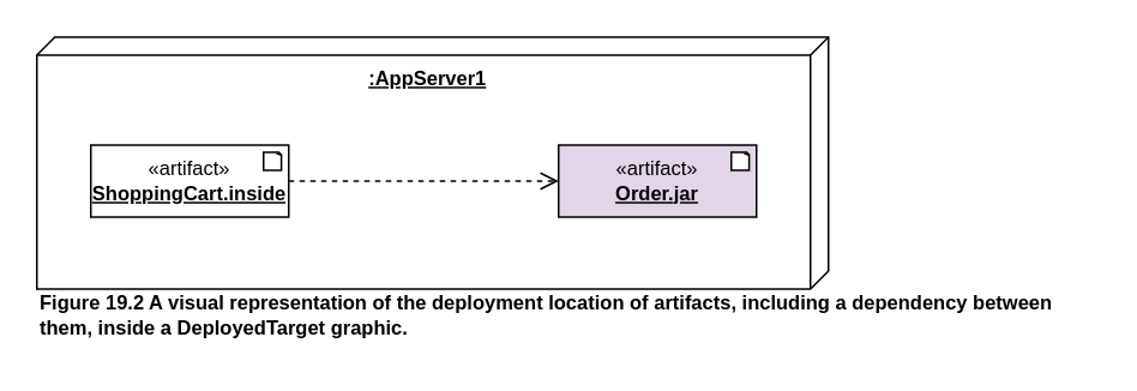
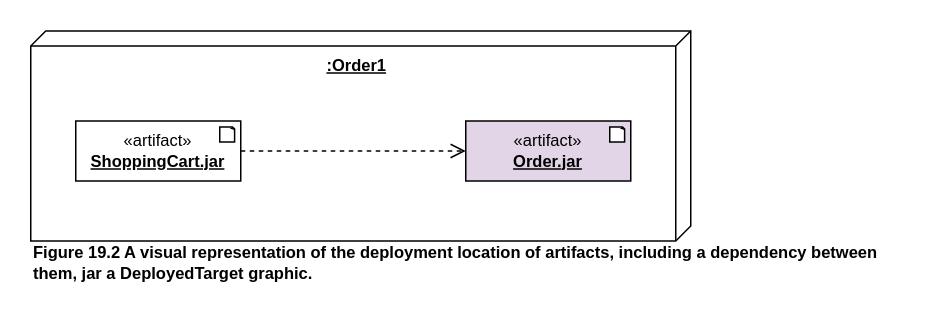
- <mxCell id="2" value="&lt;u&gt;&lt;b&gt;:AppServer1&lt;/b&gt;&lt;/u&gt;" style="verticalAlign=top;align=center;shape=cube;size=10;direction=south;fontStyle=0;html=1;boundedLbl=1;spacingLeft=5;whiteSpace=wrap;fontFamily=Helvetica;fontSize=11;fontColor=default;" vertex="1" parent="1"><mxGeometry width="440" height="140" as="geometry" x="20" y="20" /></mxCell>
+ <mxCell id="2" value="&lt;u&gt;&lt;b&gt;:Order1&lt;/b&gt;&lt;/u&gt;" style="verticalAlign=top;align=center;shape=cube;size=10;direction=south;fontStyle=0;html=1;boundedLbl=1;spacingLeft=5;whiteSpace=wrap;fontFamily=Helvetica;fontSize=11;fontColor=default;" vertex="1" parent="1"><mxGeometry width="440" height="140" as="geometry" x="20" y="20" /></mxCell>
- <mxCell id="4" value="«artifact»&lt;br&gt;&lt;b&gt;&lt;u&gt;ShoppingCart.inside&lt;/u&gt;&lt;/b&gt;" style="html=1;align=center;verticalAlign=middle;dashed=0;whiteSpace=wrap;fontFamily=Helvetica;fontSize=11;fontColor=default;" vertex="1" parent="1"><mxGeometry x="50" y="80" width="110" height="40" as="geometry" /></mxCell>
+ <mxCell id="4" value="«artifact»&lt;br&gt;&lt;b&gt;&lt;u&gt;ShoppingCart.jar&lt;/u&gt;&lt;/b&gt;" style="html=1;align=center;verticalAlign=middle;dashed=0;whiteSpace=wrap;fontFamily=Helvetica;fontSize=11;fontColor=default;" vertex="1" parent="1"><mxGeometry x="50" y="80" width="110" height="40" as="geometry" /></mxCell>
- <mxCell id="6" value="&lt;div&gt;&lt;b&gt;Figure 19.2 A visual representation of the deployment location of artifacts, including a dependency between&lt;/b&gt;&lt;/div&gt;&lt;div&gt;&lt;b&gt;them, inside a DeployedTarget graphic.&lt;/b&gt;&lt;/div&gt;" style="text;html=1;align=left;verticalAlign=middle;resizable=0;points=[];autosize=1;strokeColor=none;fillColor=none;fontSize=11;fontFamily=Helvetica;fontColor=default;" vertex="1" parent="1"><mxGeometry y="155" width="590" height="40" as="geometry" x="20" /></mxCell>
+ <mxCell id="6" value="&lt;div&gt;&lt;b&gt;Figure 19.2 A visual representation of the deployment location of artifacts, including a dependency between&lt;/b&gt;&lt;/div&gt;&lt;div&gt;&lt;b&gt;them, jar a DeployedTarget graphic.&lt;/b&gt;&lt;/div&gt;" style="text;html=1;align=left;verticalAlign=middle;resizable=0;points=[];autosize=1;strokeColor=none;fillColor=none;fontSize=11;fontFamily=Helvetica;fontColor=default;" vertex="1" parent="1"><mxGeometry y="155" width="590" height="40" as="geometry" x="20" /></mxCell>
